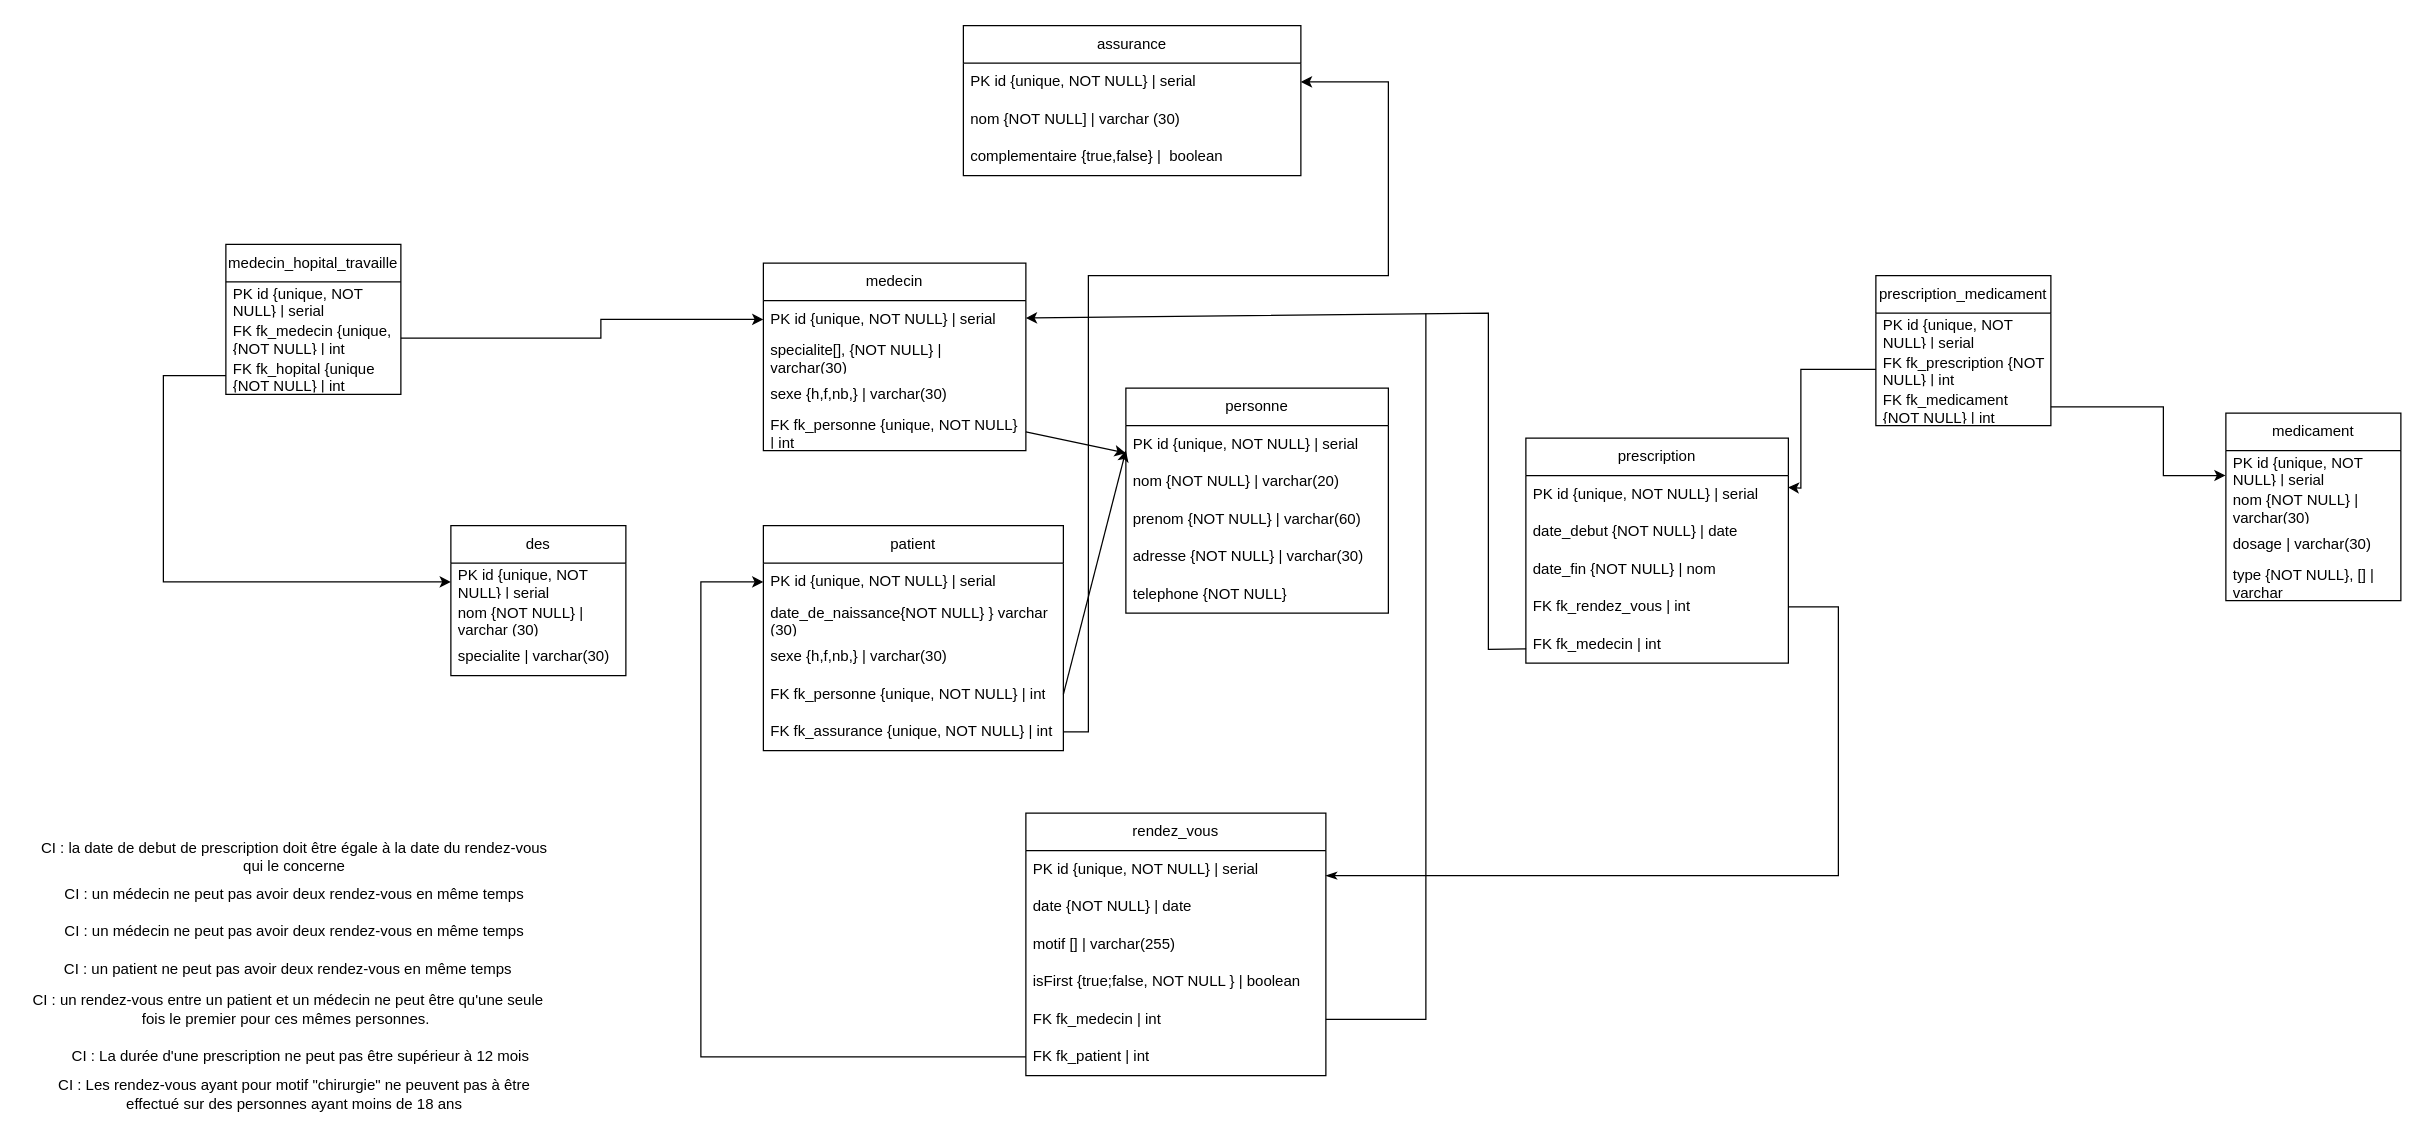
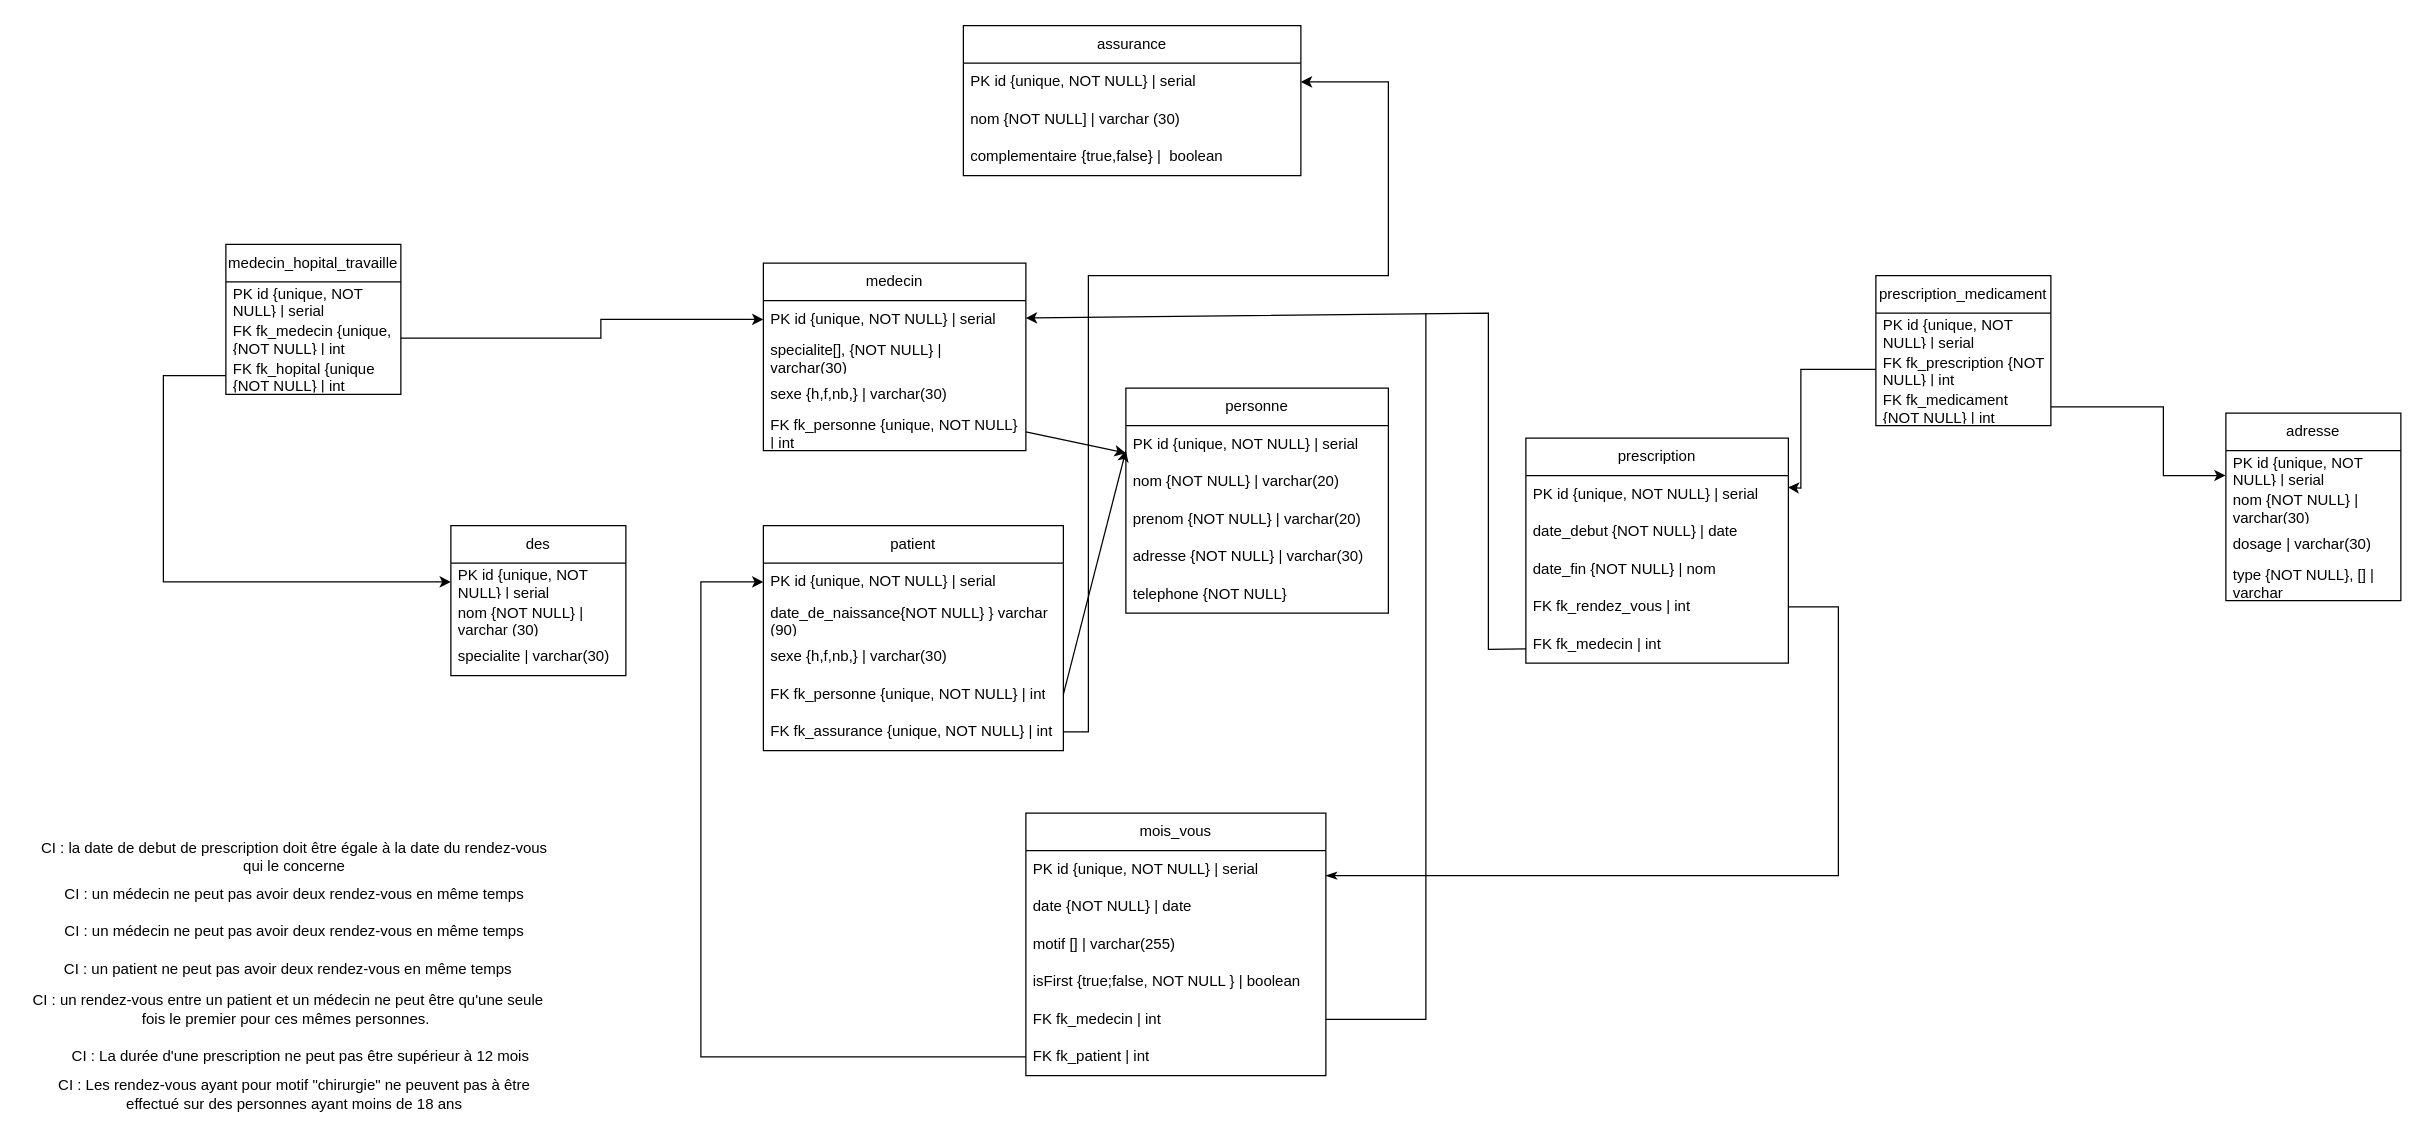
- <mxCell id="34" value="medicament" style="swimlane;fontStyle=0;childLayout=stackLayout;horizontal=1;startSize=30;horizontalStack=0;resizeParent=1;resizeParentMax=0;resizeLast=0;collapsible=1;marginBottom=0;whiteSpace=wrap;html=1;" parent="1" vertex="1"><mxGeometry x="1780" y="330" width="140" height="150" as="geometry" /></mxCell>
+ <mxCell id="34" value="adresse" style="swimlane;fontStyle=0;childLayout=stackLayout;horizontal=1;startSize=30;horizontalStack=0;resizeParent=1;resizeParentMax=0;resizeLast=0;collapsible=1;marginBottom=0;whiteSpace=wrap;html=1;" parent="1" vertex="1"><mxGeometry x="1780" y="330" width="140" height="150" as="geometry" /></mxCell>
- <mxCell id="11" value="prenom {NOT NULL} | varchar(60)" style="text;strokeColor=none;fillColor=none;align=left;verticalAlign=middle;spacingLeft=4;spacingRight=4;overflow=hidden;points=[[0,0.5],[1,0.5]];portConstraint=eastwest;rotatable=0;whiteSpace=wrap;html=1;" parent="8" vertex="1"><mxGeometry y="90" width="210" height="30" as="geometry" /></mxCell>
+ <mxCell id="11" value="prenom {NOT NULL} | varchar(20)" style="text;strokeColor=none;fillColor=none;align=left;verticalAlign=middle;spacingLeft=4;spacingRight=4;overflow=hidden;points=[[0,0.5],[1,0.5]];portConstraint=eastwest;rotatable=0;whiteSpace=wrap;html=1;" parent="8" vertex="1"><mxGeometry y="90" width="210" height="30" as="geometry" /></mxCell>
- <mxCell id="4" value="date_de_naissance{NOT NULL} } varchar (30)" style="text;strokeColor=none;fillColor=none;align=left;verticalAlign=middle;spacingLeft=4;spacingRight=4;overflow=hidden;points=[[0,0.5],[1,0.5]];portConstraint=eastwest;rotatable=0;whiteSpace=wrap;html=1;" parent="2" vertex="1"><mxGeometry y="60" width="240" height="30" as="geometry" /></mxCell>
+ <mxCell id="4" value="date_de_naissance{NOT NULL} } varchar (90)" style="text;strokeColor=none;fillColor=none;align=left;verticalAlign=middle;spacingLeft=4;spacingRight=4;overflow=hidden;points=[[0,0.5],[1,0.5]];portConstraint=eastwest;rotatable=0;whiteSpace=wrap;html=1;" parent="2" vertex="1"><mxGeometry y="60" width="240" height="30" as="geometry" /></mxCell>
- <mxCell id="21" value="rendez_vous" style="swimlane;fontStyle=0;childLayout=stackLayout;horizontal=1;startSize=30;horizontalStack=0;resizeParent=1;resizeParentMax=0;resizeLast=0;collapsible=1;marginBottom=0;whiteSpace=wrap;html=1;" parent="1" vertex="1"><mxGeometry x="820" y="650" width="240" height="210" as="geometry" /></mxCell>
+ <mxCell id="21" value="mois_vous" style="swimlane;fontStyle=0;childLayout=stackLayout;horizontal=1;startSize=30;horizontalStack=0;resizeParent=1;resizeParentMax=0;resizeLast=0;collapsible=1;marginBottom=0;whiteSpace=wrap;html=1;" parent="1" vertex="1"><mxGeometry x="820" y="650" width="240" height="210" as="geometry" /></mxCell>
